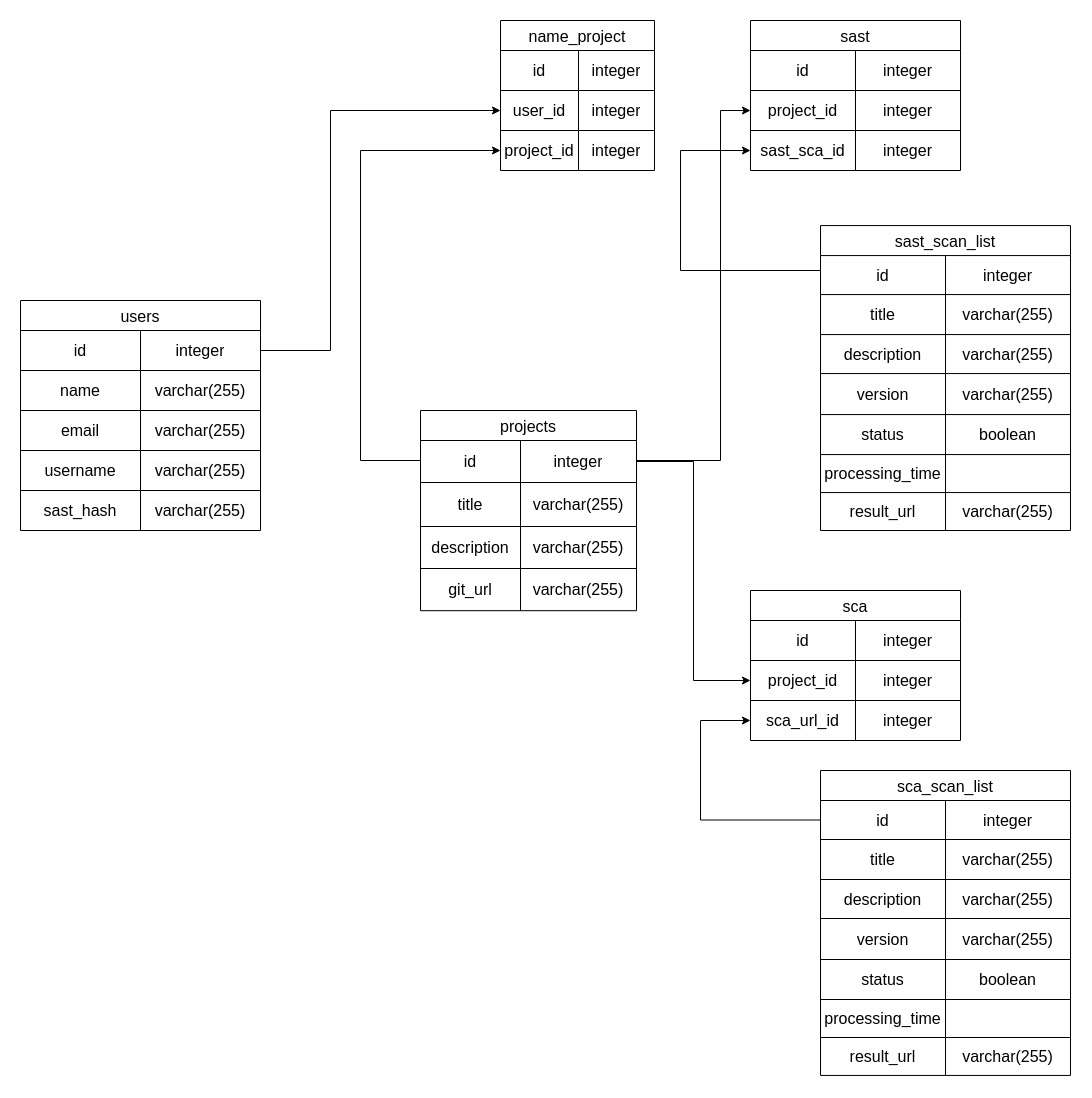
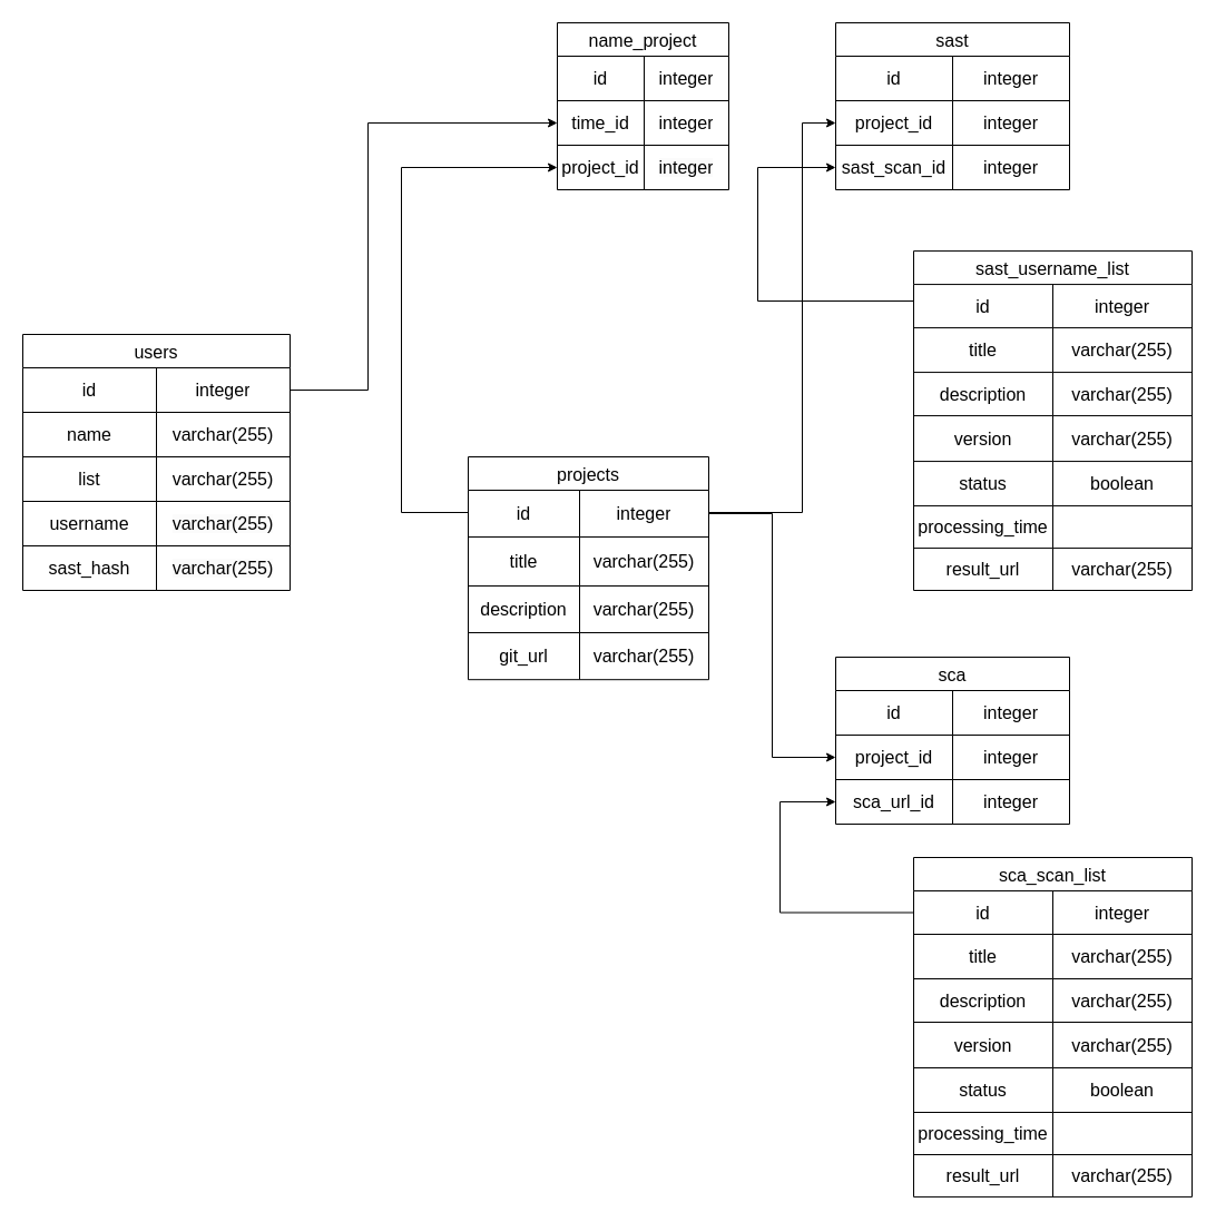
- <mxCell id="7" value="user_id" style="shape=partialRectangle;html=1;whiteSpace=wrap;connectable=0;strokeColor=inherit;overflow=hidden;fillColor=none;top=0;left=0;bottom=0;right=0;pointerEvents=1;fontSize=16;" vertex="1" parent="6"><mxGeometry width="78" height="40" as="geometry"><mxRectangle width="78" height="40" as="alternateBounds" /></mxGeometry></mxCell>
+ <mxCell id="7" value="time_id" style="shape=partialRectangle;html=1;whiteSpace=wrap;connectable=0;strokeColor=inherit;overflow=hidden;fillColor=none;top=0;left=0;bottom=0;right=0;pointerEvents=1;fontSize=16;" vertex="1" parent="6"><mxGeometry width="78" height="40" as="geometry"><mxRectangle width="78" height="40" as="alternateBounds" /></mxGeometry></mxCell>
- <mxCell id="50" value="&lt;span style=&quot;text-wrap: nowrap;&quot;&gt;sast_sca_id&lt;/span&gt;" style="shape=partialRectangle;html=1;whiteSpace=wrap;connectable=0;strokeColor=inherit;overflow=hidden;fillColor=none;top=0;left=0;bottom=0;right=0;pointerEvents=1;fontSize=16;" vertex="1" parent="49"><mxGeometry width="105" height="40" as="geometry"><mxRectangle width="105" height="40" as="alternateBounds" /></mxGeometry></mxCell>
+ <mxCell id="50" value="&lt;span style=&quot;text-wrap: nowrap;&quot;&gt;sast_scan_id&lt;/span&gt;" style="shape=partialRectangle;html=1;whiteSpace=wrap;connectable=0;strokeColor=inherit;overflow=hidden;fillColor=none;top=0;left=0;bottom=0;right=0;pointerEvents=1;fontSize=16;" vertex="1" parent="49"><mxGeometry width="105" height="40" as="geometry"><mxRectangle width="105" height="40" as="alternateBounds" /></mxGeometry></mxCell>
- <mxCell id="52" value="sast_scan_list" style="shape=table;startSize=30;container=1;collapsible=0;childLayout=tableLayout;strokeColor=default;fontSize=16;" vertex="1" parent="1"><mxGeometry x="820" y="225.071" width="250" height="304.932" as="geometry" /></mxCell>
+ <mxCell id="52" value="sast_username_list" style="shape=table;startSize=30;container=1;collapsible=0;childLayout=tableLayout;strokeColor=default;fontSize=16;" vertex="1" parent="1"><mxGeometry x="820" y="225.071" width="250" height="304.932" as="geometry" /></mxCell>
- <mxCell id="20" value="email" style="shape=partialRectangle;html=1;whiteSpace=wrap;connectable=0;strokeColor=inherit;overflow=hidden;fillColor=none;top=0;left=0;bottom=0;right=0;pointerEvents=1;fontSize=16;" vertex="1" parent="19"><mxGeometry width="120" height="40" as="geometry"><mxRectangle width="120" height="40" as="alternateBounds" /></mxGeometry></mxCell>
+ <mxCell id="20" value="list" style="shape=partialRectangle;html=1;whiteSpace=wrap;connectable=0;strokeColor=inherit;overflow=hidden;fillColor=none;top=0;left=0;bottom=0;right=0;pointerEvents=1;fontSize=16;" vertex="1" parent="19"><mxGeometry width="120" height="40" as="geometry"><mxRectangle width="120" height="40" as="alternateBounds" /></mxGeometry></mxCell>
